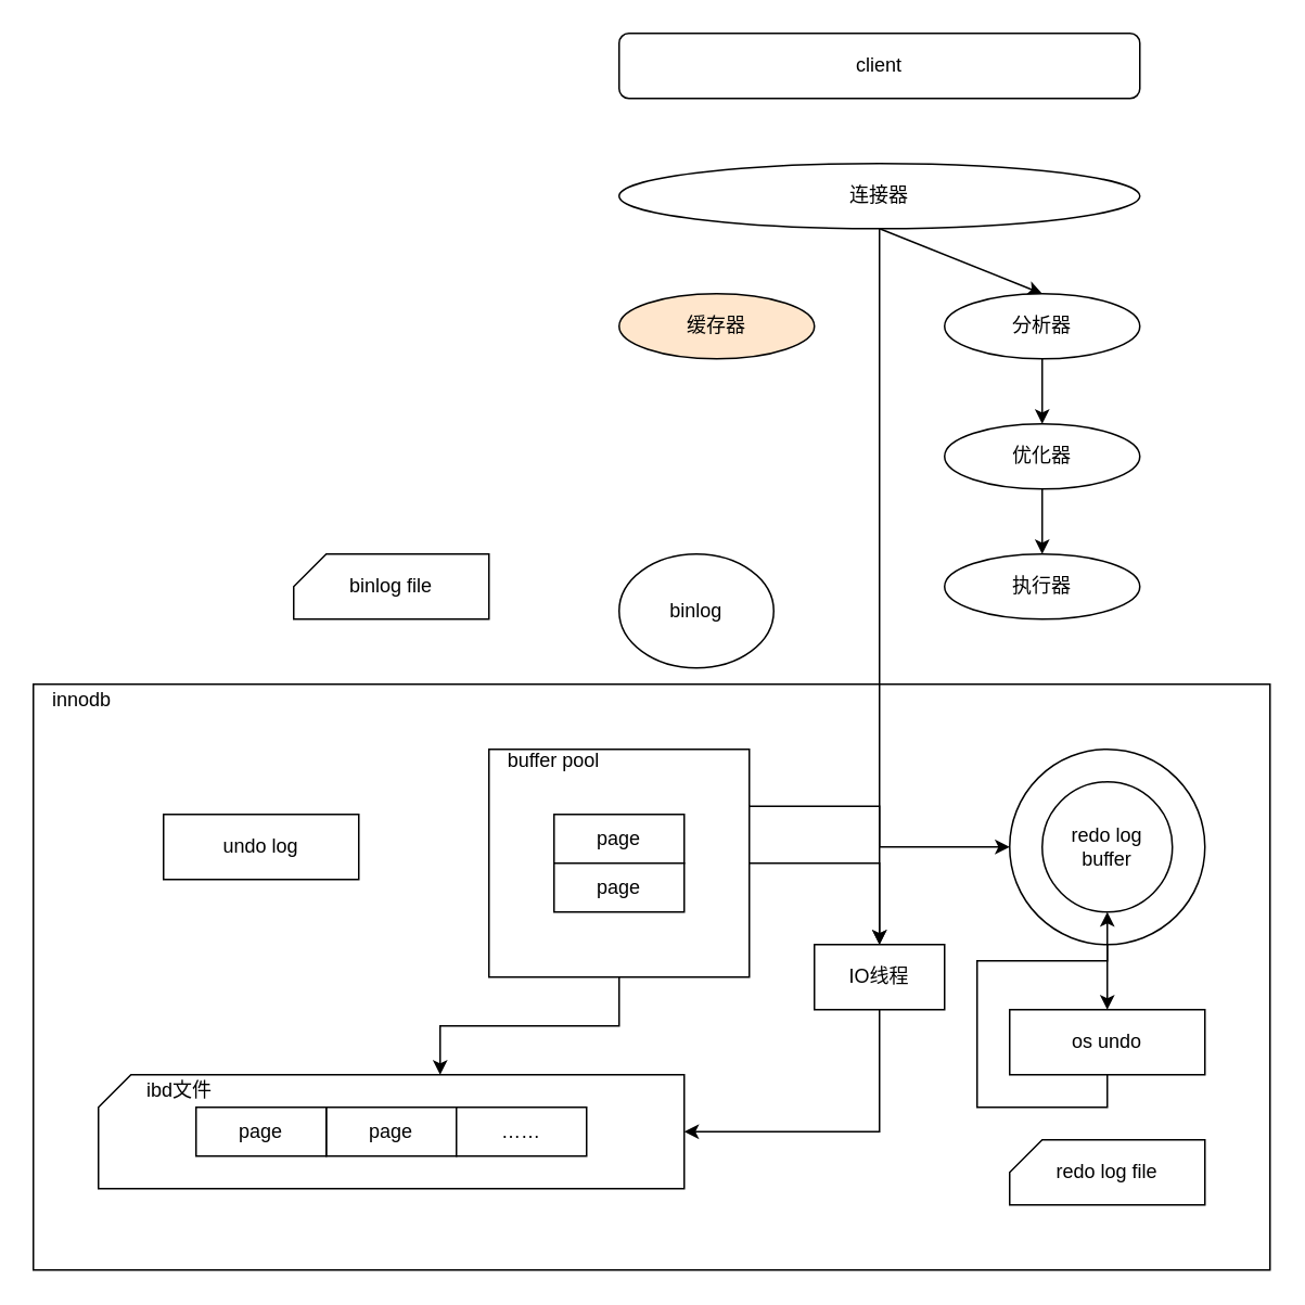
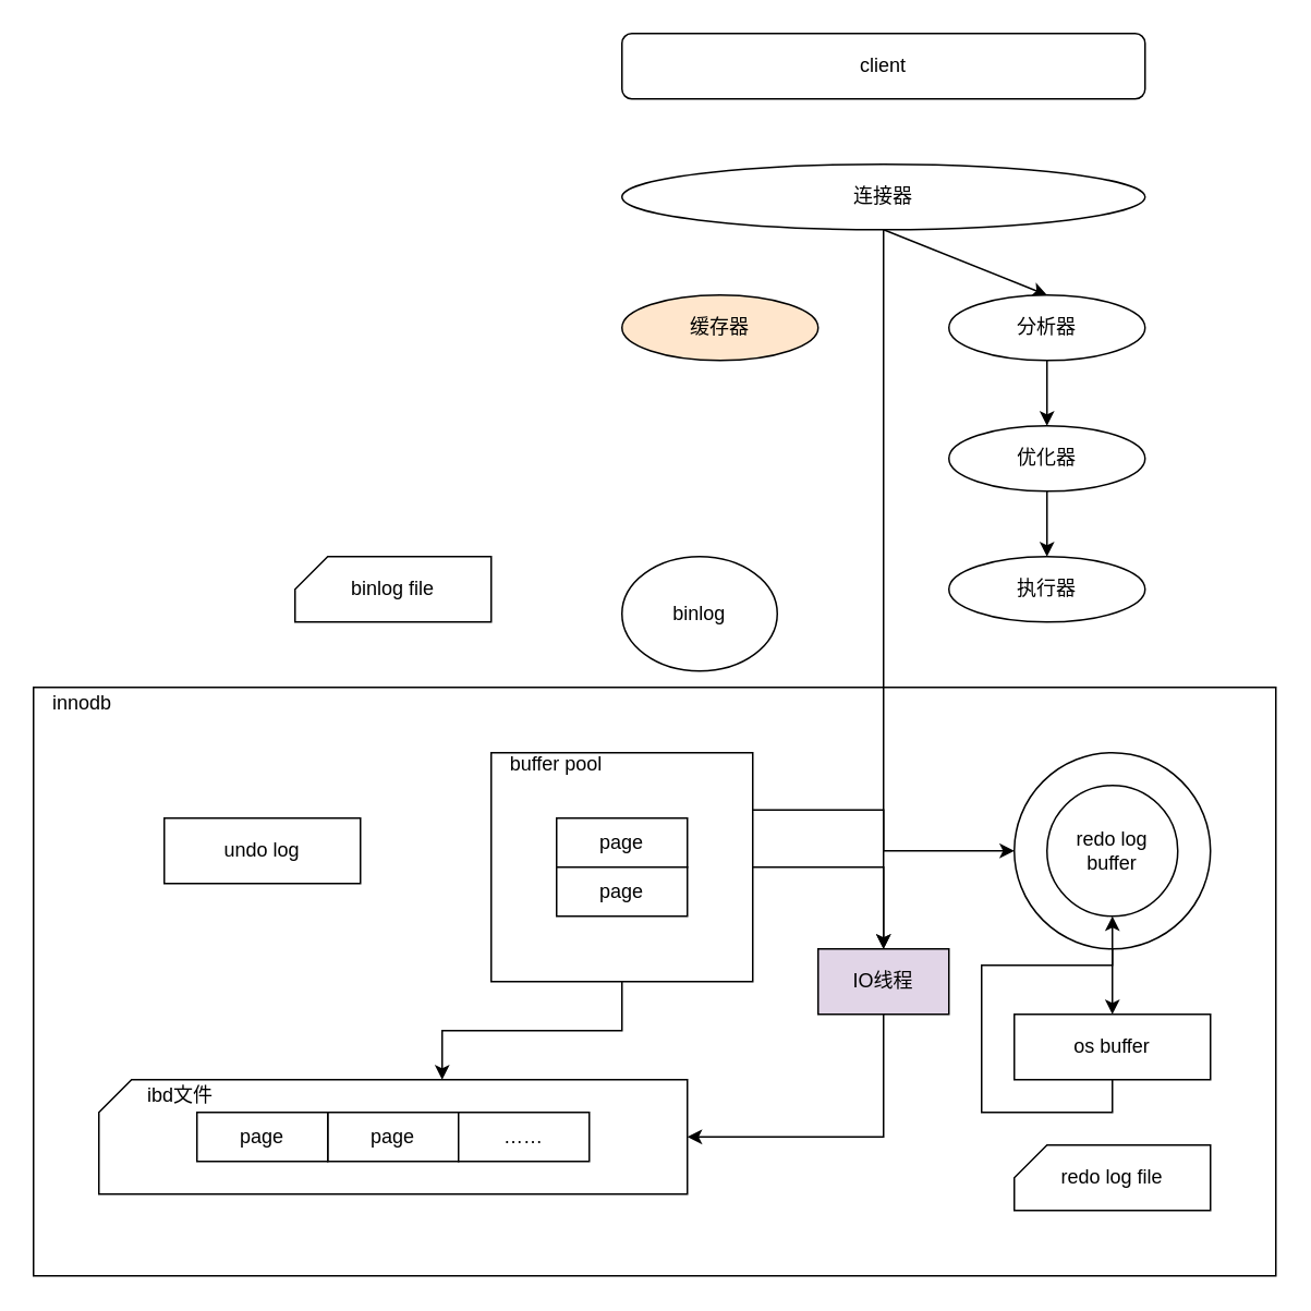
- <mxCell id="32" value="IO线程" style="rounded=0;whiteSpace=wrap;html=1;" vertex="1" parent="1"><mxGeometry x="500" y="580" width="80" height="40" as="geometry" /></mxCell>
+ <mxCell id="32" value="IO线程" style="rounded=0;whiteSpace=wrap;html=1;fillColor=#e1d5e7;" vertex="1" parent="1"><mxGeometry x="500" y="580" width="80" height="40" as="geometry" /></mxCell>
- <mxCell id="22" value="os undo" style="rounded=0;whiteSpace=wrap;html=1;" vertex="1" parent="1"><mxGeometry x="620" y="620" width="120" height="40" as="geometry" /></mxCell>
+ <mxCell id="22" value="os buffer" style="rounded=0;whiteSpace=wrap;html=1;" vertex="1" parent="1"><mxGeometry x="620" y="620" width="120" height="40" as="geometry" /></mxCell>
